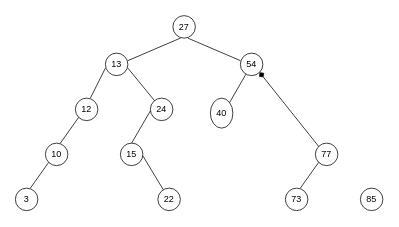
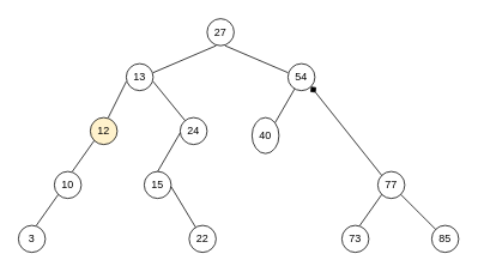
- <mxCell id="7" value="12" style="ellipse;whiteSpace=wrap;html=1;aspect=fixed;" parent="1" vertex="1"><mxGeometry x="100" y="130" width="30" height="30" as="geometry" /></mxCell>
+ <mxCell id="7" value="12" style="ellipse;whiteSpace=wrap;html=1;aspect=fixed;fillColor=#fff2cc;" parent="1" vertex="1"><mxGeometry x="100" y="130" width="30" height="30" as="geometry" /></mxCell>
+ <mxCell id="25" value="" style="endArrow=none;html=1;rounded=0;exitX=0;exitY=0;exitDx=0;exitDy=0;" parent="1" source="16" target="14" edge="1"><mxGeometry width="50" height="50" relative="1" as="geometry"><mxPoint x="480" y="250" as="sourcePoint" /><mxPoint x="450" y="213" as="targetPoint" /></mxGeometry></mxCell>
